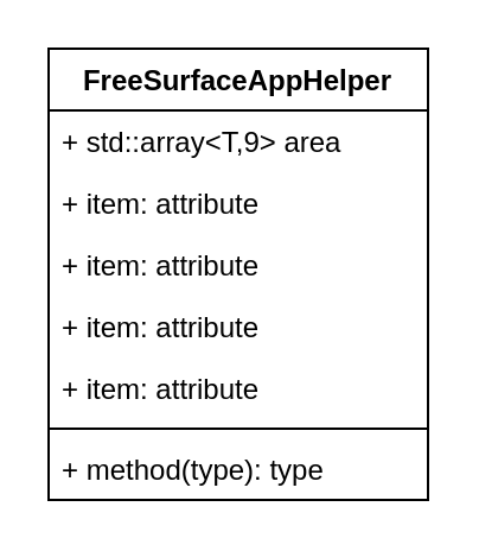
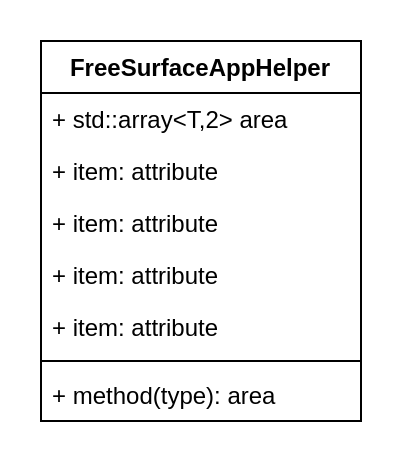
- <mxCell id="3" value="+ std::array&amp;lt;T,9&amp;gt; area" style="text;strokeColor=none;fillColor=none;align=left;verticalAlign=top;spacingLeft=4;spacingRight=4;overflow=hidden;rotatable=0;points=[[0,0.5],[1,0.5]];portConstraint=eastwest;whiteSpace=wrap;html=1;" vertex="1" parent="2"><mxGeometry y="26" width="160" height="26" as="geometry" /></mxCell>
+ <mxCell id="3" value="+ std::array&amp;lt;T,2&amp;gt; area" style="text;strokeColor=none;fillColor=none;align=left;verticalAlign=top;spacingLeft=4;spacingRight=4;overflow=hidden;rotatable=0;points=[[0,0.5],[1,0.5]];portConstraint=eastwest;whiteSpace=wrap;html=1;" vertex="1" parent="2"><mxGeometry y="26" width="160" height="26" as="geometry" /></mxCell>
- <mxCell id="9" value="+ method(type): type" style="text;strokeColor=none;fillColor=none;align=left;verticalAlign=top;spacingLeft=4;spacingRight=4;overflow=hidden;rotatable=0;points=[[0,0.5],[1,0.5]];portConstraint=eastwest;whiteSpace=wrap;html=1;" vertex="1" parent="2"><mxGeometry y="164" width="160" height="26" as="geometry" /></mxCell>
+ <mxCell id="9" value="+ method(type): area" style="text;strokeColor=none;fillColor=none;align=left;verticalAlign=top;spacingLeft=4;spacingRight=4;overflow=hidden;rotatable=0;points=[[0,0.5],[1,0.5]];portConstraint=eastwest;whiteSpace=wrap;html=1;" vertex="1" parent="2"><mxGeometry y="164" width="160" height="26" as="geometry" /></mxCell>
